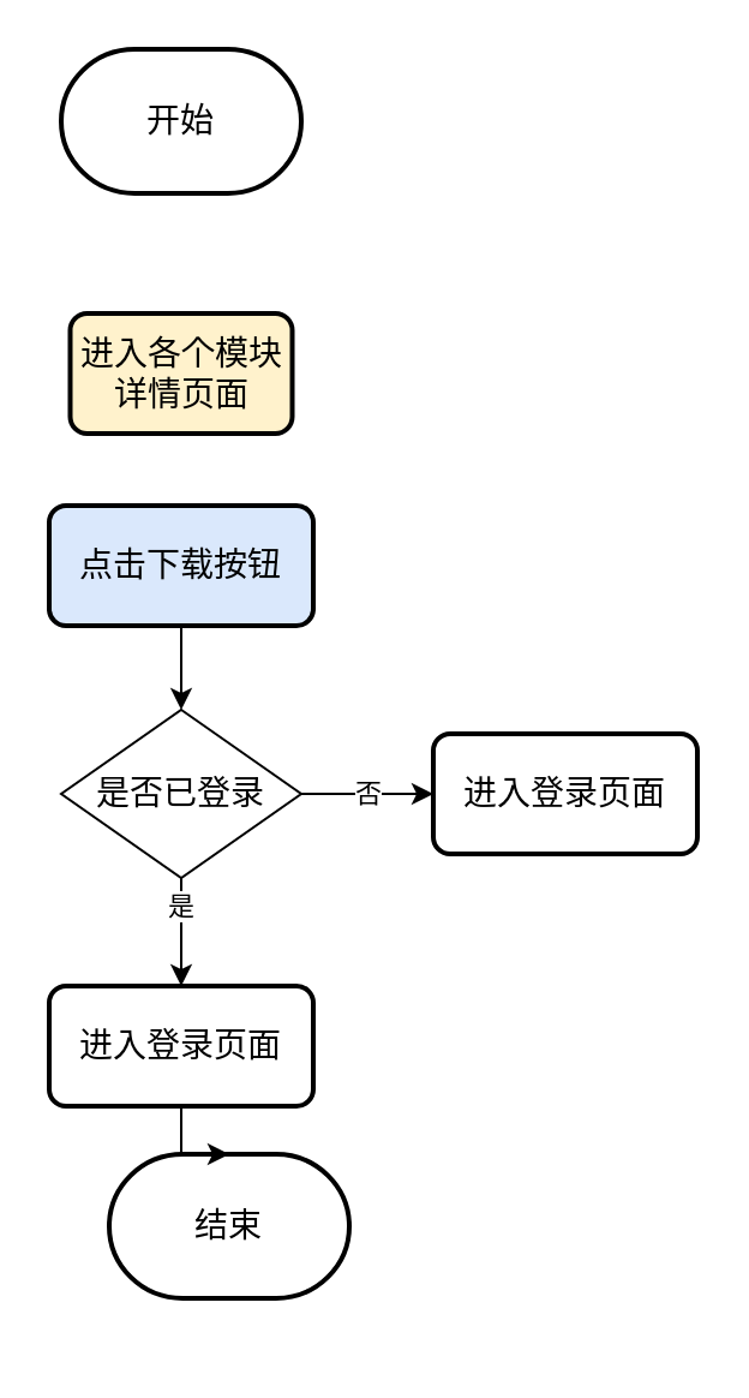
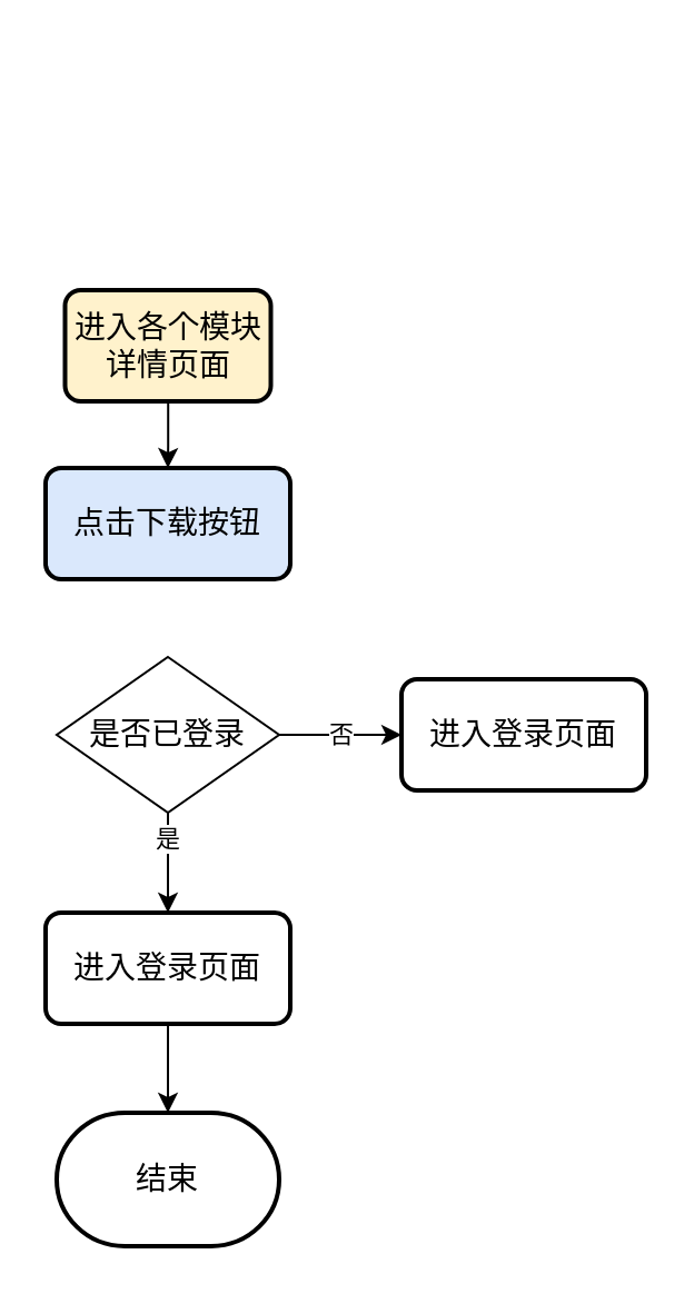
- <mxCell id="2" value="开始" style="strokeWidth=2;html=1;shape=mxgraph.flowchart.terminator;whiteSpace=wrap;fontSize=14;" vertex="1" parent="1"><mxGeometry x="25" y="20" width="100" height="60" as="geometry" /></mxCell>
+ <mxCell id="8" value="" style="edgeStyle=orthogonalEdgeStyle;rounded=0;orthogonalLoop=1;jettySize=auto;html=1;" edge="1" parent="1" source="9" target="11"><mxGeometry relative="1" as="geometry" /></mxCell>
- <mxCell id="10" value="" style="edgeStyle=orthogonalEdgeStyle;rounded=0;orthogonalLoop=1;jettySize=auto;html=1;" edge="1" parent="1" source="11" target="7"><mxGeometry relative="1" as="geometry" /></mxCell>
- <mxCell id="3" value="结束" style="strokeWidth=2;html=1;shape=mxgraph.flowchart.terminator;whiteSpace=wrap;fontSize=14;" vertex="1" parent="1"><mxGeometry x="45" y="480" width="100" height="60" as="geometry" /></mxCell>
+ <mxCell id="3" value="结束" style="strokeWidth=2;html=1;shape=mxgraph.flowchart.terminator;whiteSpace=wrap;fontSize=14;" vertex="1" parent="1"><mxGeometry x="25" y="500" width="100" height="60" as="geometry" /></mxCell>
